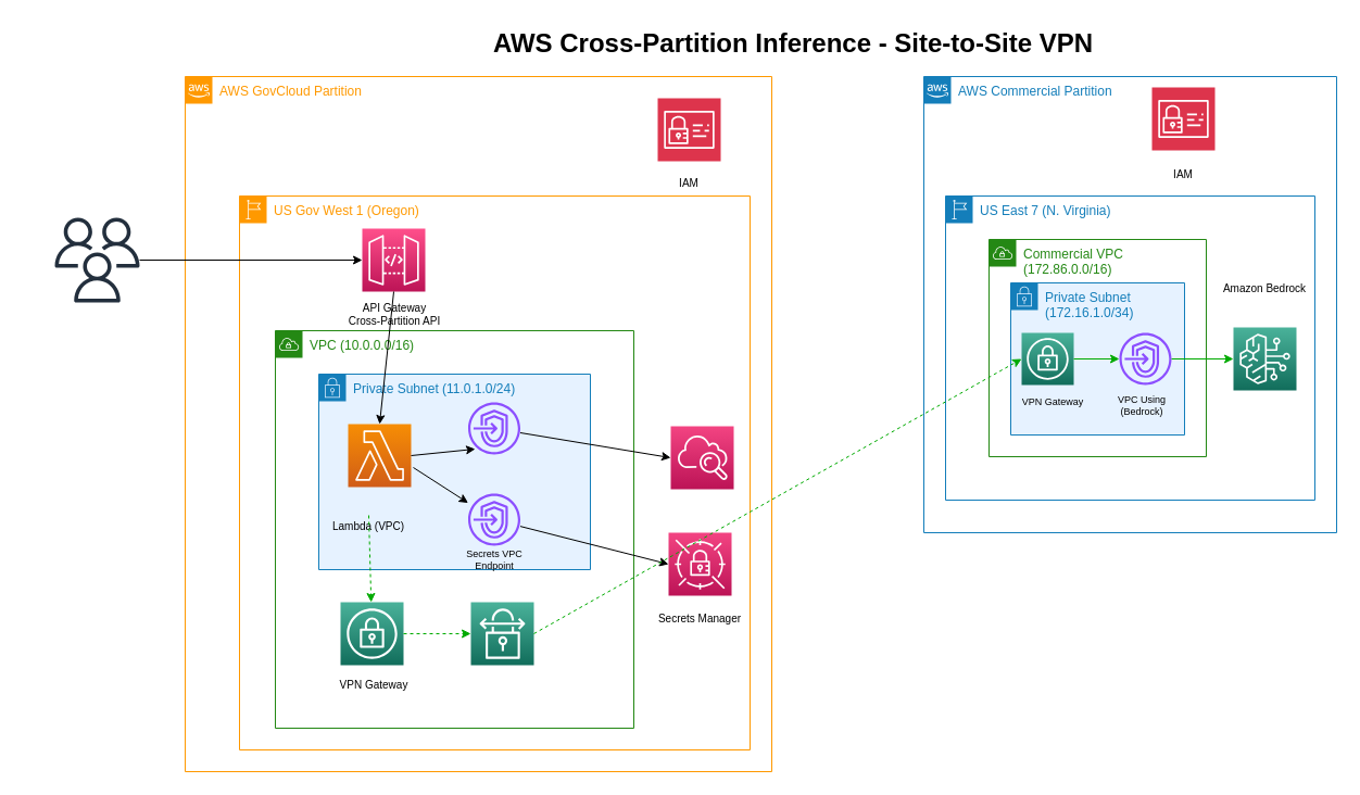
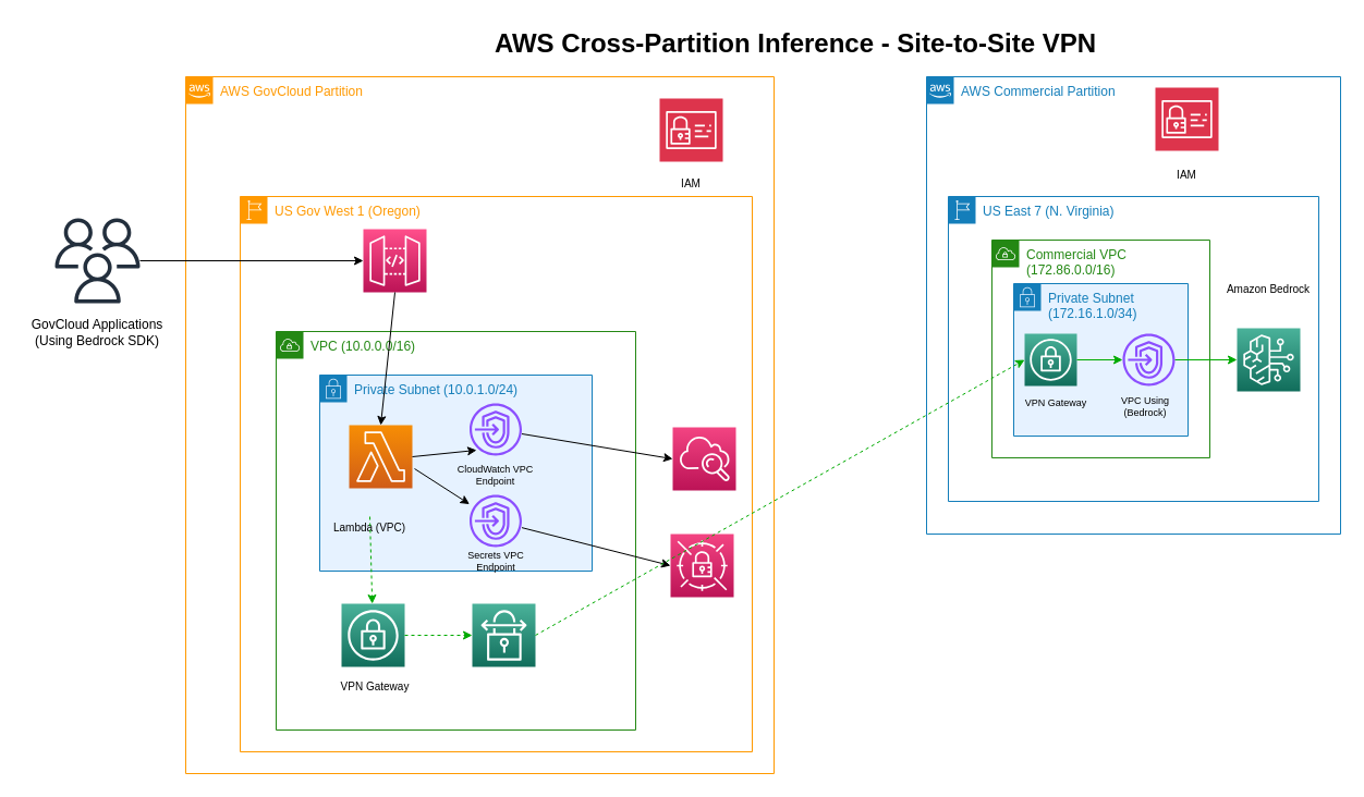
- <mxCell id="24" value="API Gateway&#10;Cross-Partition API" style="text;html=1;strokeColor=none;fillColor=none;align=center;verticalAlign=middle;whiteSpace=wrap;rounded=0;fontSize=10;" parent="4" vertex="1"><mxGeometry x="73" y="94" width="140" height="30" as="geometry" /></mxCell>
+ <mxCell id="43" value="GovCloud Applications&#10;(Using Bedrock SDK)" style="text;html=1;strokeColor=none;fillColor=none;align=center;verticalAlign=middle;whiteSpace=wrap;rounded=0;" parent="1" vertex="1"><mxGeometry x="20" y="290" width="138" height="30" as="geometry" /></mxCell>
- <mxCell id="7" value="Private Subnet (11.0.1.0/24)" style="points=[[0,0],[0.25,0],[0.5,0],[0.75,0],[1,0],[1,0.25],[1,0.5],[1,0.75],[1,1],[0.75,1],[0.5,1],[0.25,1],[0,1],[0,0.75],[0,0.5],[0,0.25]];outlineConnect=0;gradientColor=none;html=1;whiteSpace=wrap;fontSize=12;fontStyle=0;container=1;pointerEvents=0;collapsible=0;recursiveResize=0;shape=mxgraph.aws4.group;grIcon=mxgraph.aws4.group_security_group;strokeColor=#147EBA;fillColor=#E6F2FF;verticalAlign=top;align=left;spacingLeft=30;fontColor=#147EBA;dashed=0;" parent="6" vertex="1"><mxGeometry x="40" y="40" width="250" height="180" as="geometry" /></mxCell>
+ <mxCell id="7" value="Private Subnet (10.0.1.0/24)" style="points=[[0,0],[0.25,0],[0.5,0],[0.75,0],[1,0],[1,0.25],[1,0.5],[1,0.75],[1,1],[0.75,1],[0.5,1],[0.25,1],[0,1],[0,0.75],[0,0.5],[0,0.25]];outlineConnect=0;gradientColor=none;html=1;whiteSpace=wrap;fontSize=12;fontStyle=0;container=1;pointerEvents=0;collapsible=0;recursiveResize=0;shape=mxgraph.aws4.group;grIcon=mxgraph.aws4.group_security_group;strokeColor=#147EBA;fillColor=#E6F2FF;verticalAlign=top;align=left;spacingLeft=30;fontColor=#147EBA;dashed=0;" parent="6" vertex="1"><mxGeometry x="40" y="40" width="250" height="180" as="geometry" /></mxCell>
+ <mxCell id="10" value="CloudWatch VPC&#10;Endpoint" style="text;html=1;strokeColor=none;fillColor=none;align=center;verticalAlign=middle;whiteSpace=wrap;rounded=0;fontSize=9;" parent="7" vertex="1"><mxGeometry x="100" y="79" width="123" height="25" as="geometry" /></mxCell>
- <mxCell id="23" value="Secrets Manager" style="text;html=1;strokeColor=none;fillColor=none;align=center;verticalAlign=middle;whiteSpace=wrap;rounded=0;fontSize=10;" parent="4" vertex="1"><mxGeometry x="380" y="379" width="88" height="20" as="geometry" /></mxCell>
